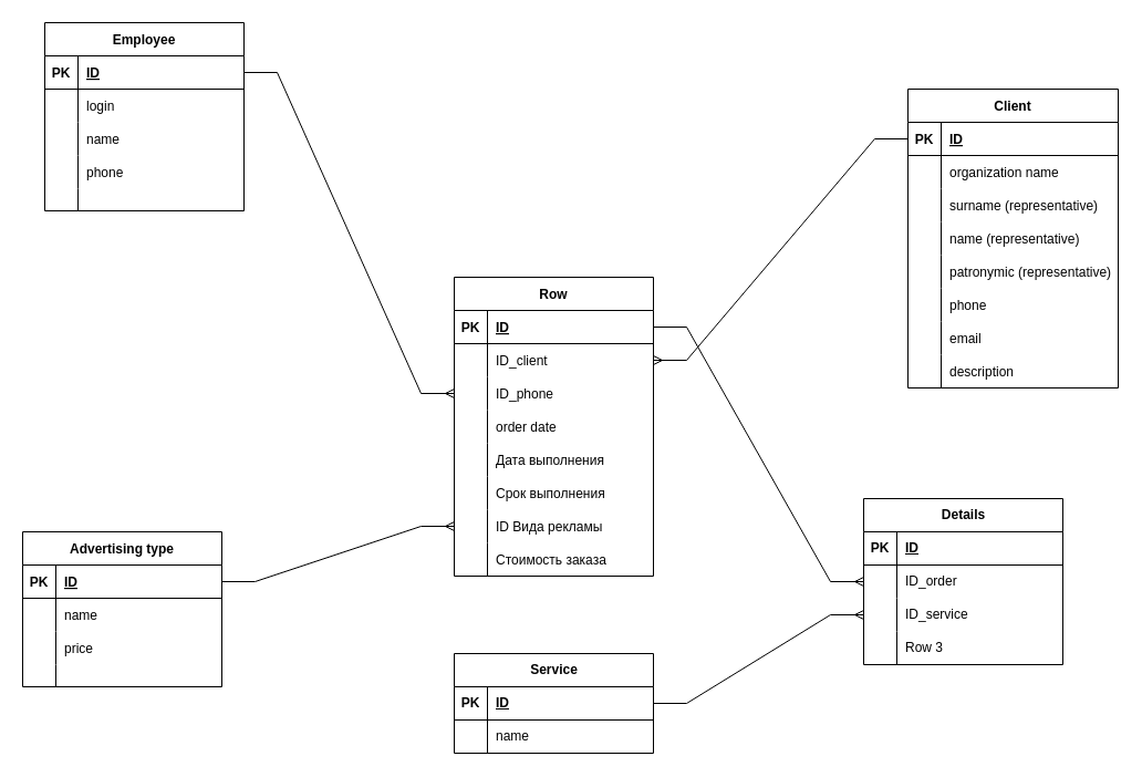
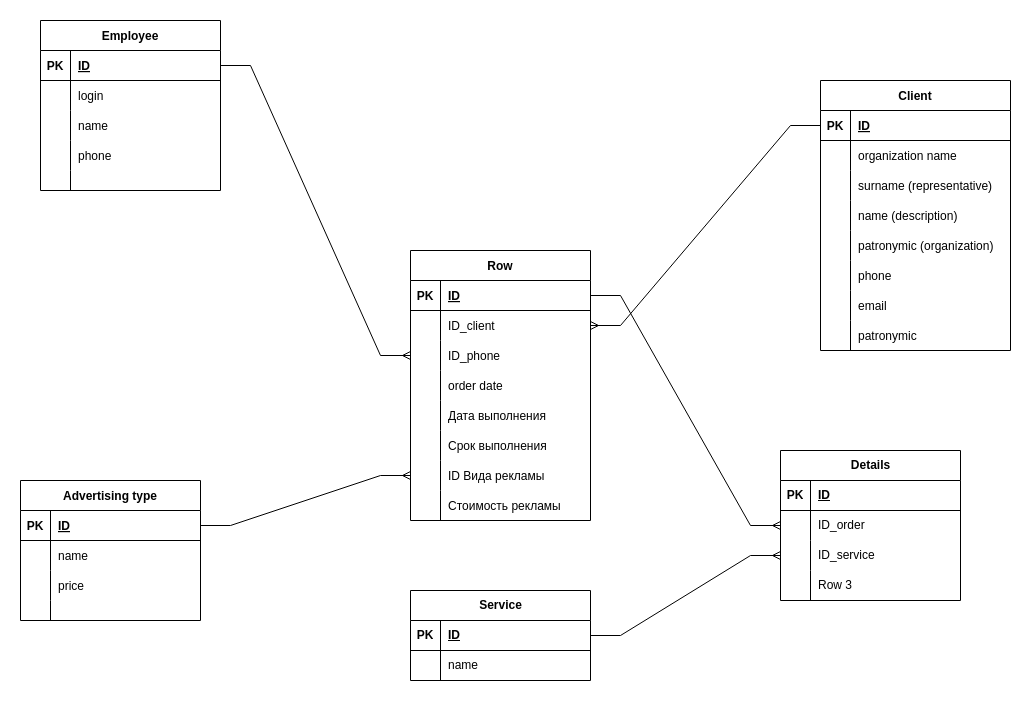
- <mxCell id="30" value="name (representative)" style="shape=partialRectangle;connectable=0;fillColor=none;top=0;left=0;bottom=0;right=0;align=left;spacingLeft=6;overflow=hidden;" parent="28" vertex="1"><mxGeometry x="30" width="160" height="30" as="geometry"><mxRectangle width="160" height="30" as="alternateBounds" /></mxGeometry></mxCell>
+ <mxCell id="30" value="name (description)" style="shape=partialRectangle;connectable=0;fillColor=none;top=0;left=0;bottom=0;right=0;align=left;spacingLeft=6;overflow=hidden;" parent="28" vertex="1"><mxGeometry x="30" width="160" height="30" as="geometry"><mxRectangle width="160" height="30" as="alternateBounds" /></mxGeometry></mxCell>
- <mxCell id="33" value="patronymic (representative)" style="shape=partialRectangle;connectable=0;fillColor=none;top=0;left=0;bottom=0;right=0;align=left;spacingLeft=6;overflow=hidden;" parent="31" vertex="1"><mxGeometry x="30" width="160" height="30" as="geometry"><mxRectangle width="160" height="30" as="alternateBounds" /></mxGeometry></mxCell>
+ <mxCell id="33" value="patronymic (organization)" style="shape=partialRectangle;connectable=0;fillColor=none;top=0;left=0;bottom=0;right=0;align=left;spacingLeft=6;overflow=hidden;" parent="31" vertex="1"><mxGeometry x="30" width="160" height="30" as="geometry"><mxRectangle width="160" height="30" as="alternateBounds" /></mxGeometry></mxCell>
- <mxCell id="42" value="description" style="shape=partialRectangle;connectable=0;fillColor=none;top=0;left=0;bottom=0;right=0;align=left;spacingLeft=6;overflow=hidden;" parent="40" vertex="1"><mxGeometry x="30" width="160" height="30" as="geometry"><mxRectangle width="160" height="30" as="alternateBounds" /></mxGeometry></mxCell>
+ <mxCell id="42" value="patronymic" style="shape=partialRectangle;connectable=0;fillColor=none;top=0;left=0;bottom=0;right=0;align=left;spacingLeft=6;overflow=hidden;" parent="40" vertex="1"><mxGeometry x="30" width="160" height="30" as="geometry"><mxRectangle width="160" height="30" as="alternateBounds" /></mxGeometry></mxCell>
- <mxCell id="67" value="Стоимость заказа" style="shape=partialRectangle;connectable=0;fillColor=none;top=0;left=0;bottom=0;right=0;align=left;spacingLeft=6;overflow=hidden;" parent="65" vertex="1"><mxGeometry x="30" width="150" height="30" as="geometry"><mxRectangle width="150" height="30" as="alternateBounds" /></mxGeometry></mxCell>
+ <mxCell id="67" value="Стоимость рекламы" style="shape=partialRectangle;connectable=0;fillColor=none;top=0;left=0;bottom=0;right=0;align=left;spacingLeft=6;overflow=hidden;" parent="65" vertex="1"><mxGeometry x="30" width="150" height="30" as="geometry"><mxRectangle width="150" height="30" as="alternateBounds" /></mxGeometry></mxCell>
